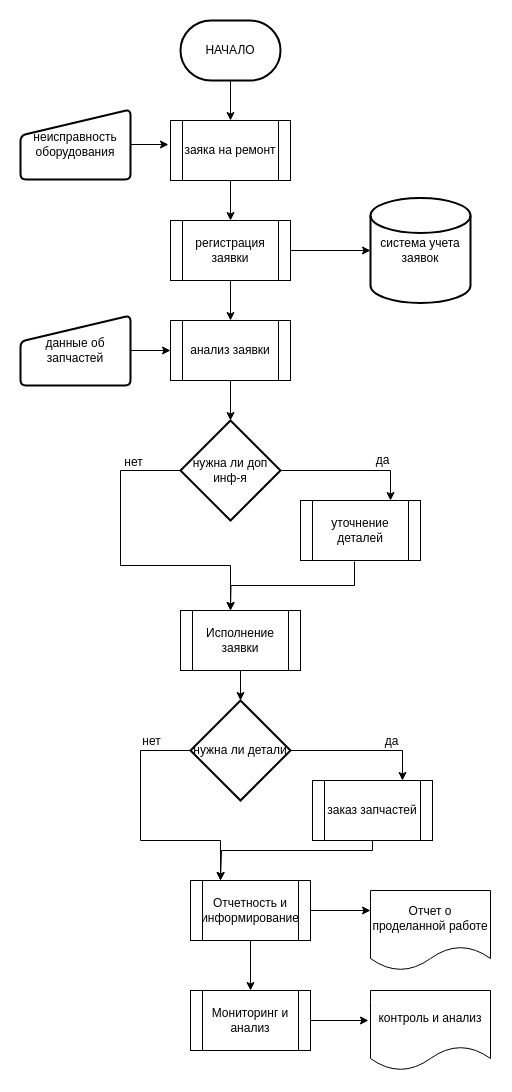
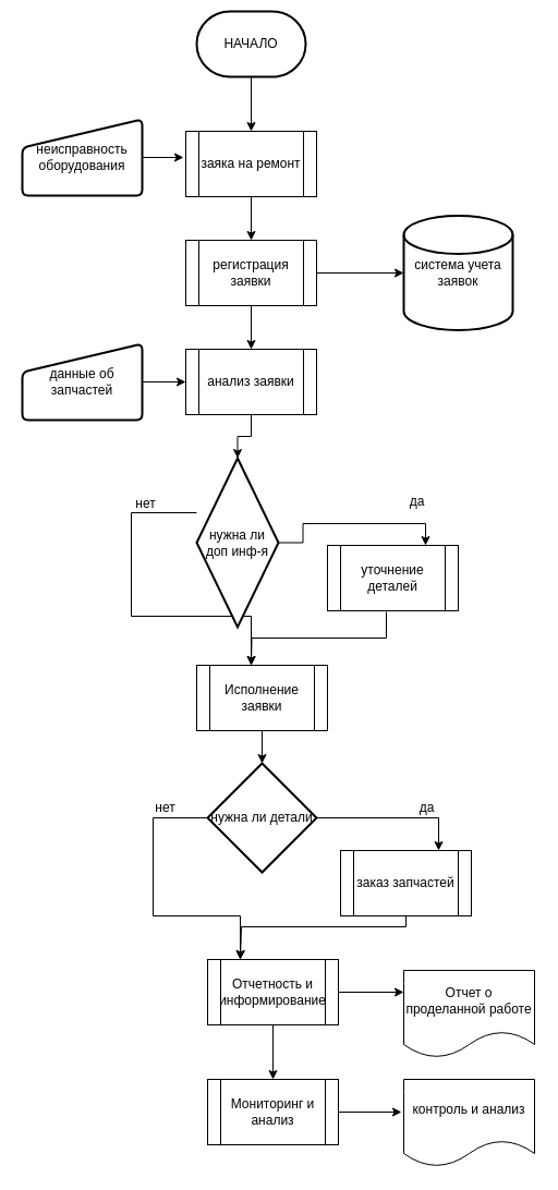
- <mxCell id="3" value="НАЧАЛО" style="strokeWidth=2;html=1;shape=mxgraph.flowchart.terminator;whiteSpace=wrap;" parent="1" vertex="1"><mxGeometry x="180" y="20" width="100" height="60" as="geometry" /></mxCell>
+ <mxCell id="3" value="НАЧАЛО" style="strokeWidth=2;html=1;shape=mxgraph.flowchart.terminator;whiteSpace=wrap;" parent="1" vertex="1"><mxGeometry x="180" y="10" width="100" height="60" as="geometry" /></mxCell>
- <mxCell id="17" value="нужна ли доп инф-я" style="strokeWidth=2;html=1;shape=mxgraph.flowchart.decision;whiteSpace=wrap;" parent="1" vertex="1"><mxGeometry x="180" y="420" width="100" height="100" as="geometry" /></mxCell>
+ <mxCell id="17" value="нужна ли доп инф-я" style="strokeWidth=2;html=1;shape=mxgraph.flowchart.decision;whiteSpace=wrap;" parent="1" vertex="1"><mxGeometry x="180" y="420" width="75" height="155" as="geometry" /></mxCell>
